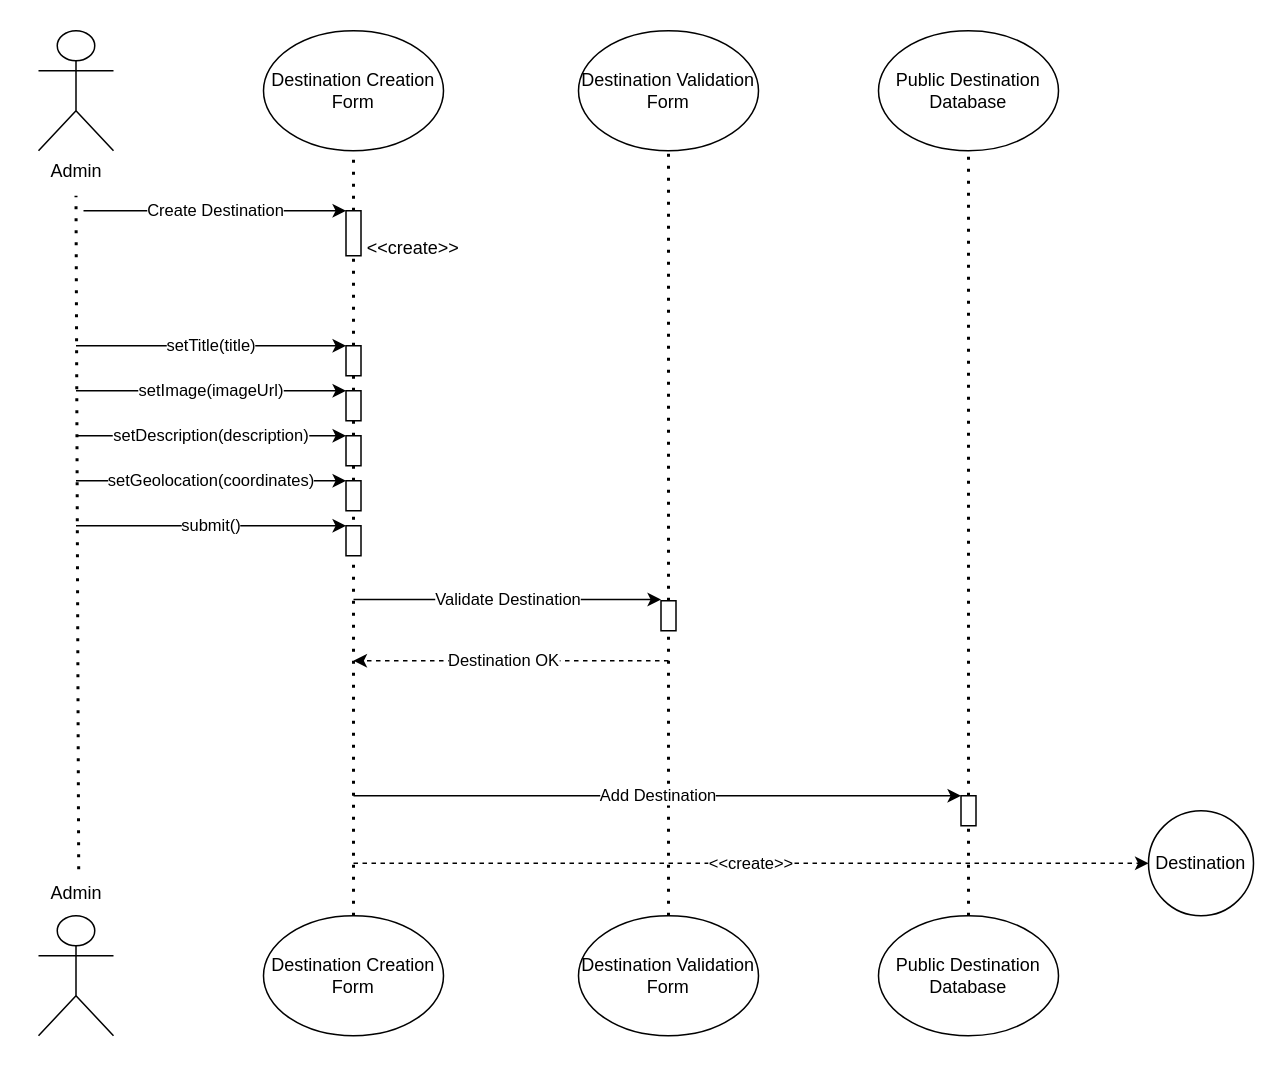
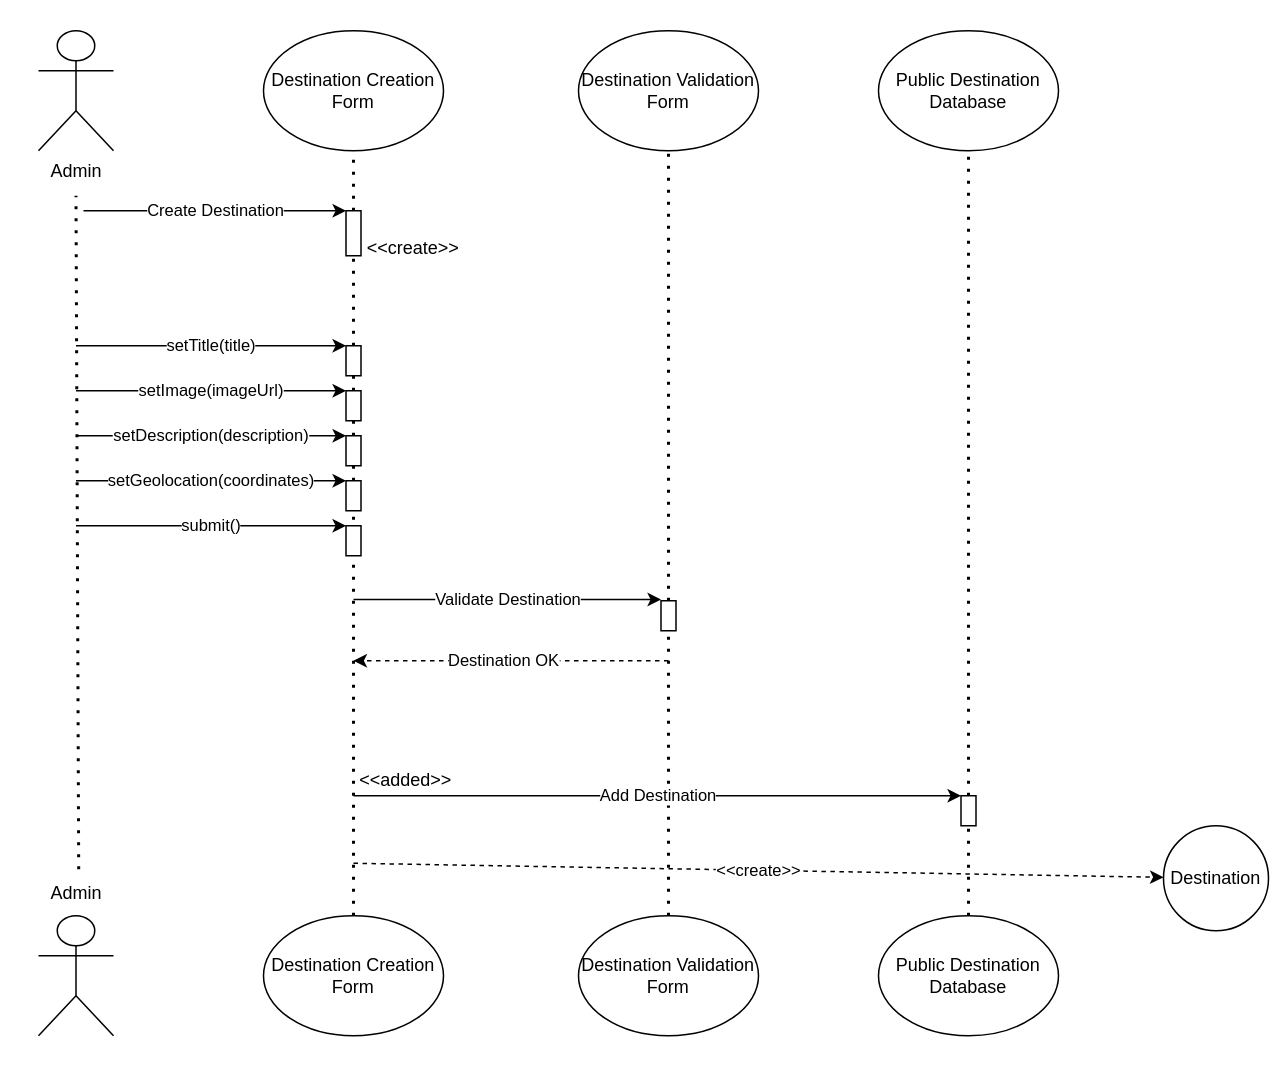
+ <mxCell id="18" value="&amp;lt;&amp;lt;added&amp;gt;&amp;gt;" style="text;html=1;strokeColor=none;fillColor=none;align=center;verticalAlign=middle;whiteSpace=wrap;rounded=0;" vertex="1" parent="1"><mxGeometry x="255" y="500" width="30" height="40" as="geometry" /></mxCell>
- <mxCell id="24" value="Destination" style="ellipse;whiteSpace=wrap;html=1;aspect=fixed;" vertex="1" parent="1"><mxGeometry x="765" y="540" width="70" height="70" as="geometry" /></mxCell>
+ <mxCell id="24" value="Destination" style="ellipse;whiteSpace=wrap;html=1;aspect=fixed;" vertex="1" parent="1"><mxGeometry x="775" y="550" width="70" height="70" as="geometry" /></mxCell>
